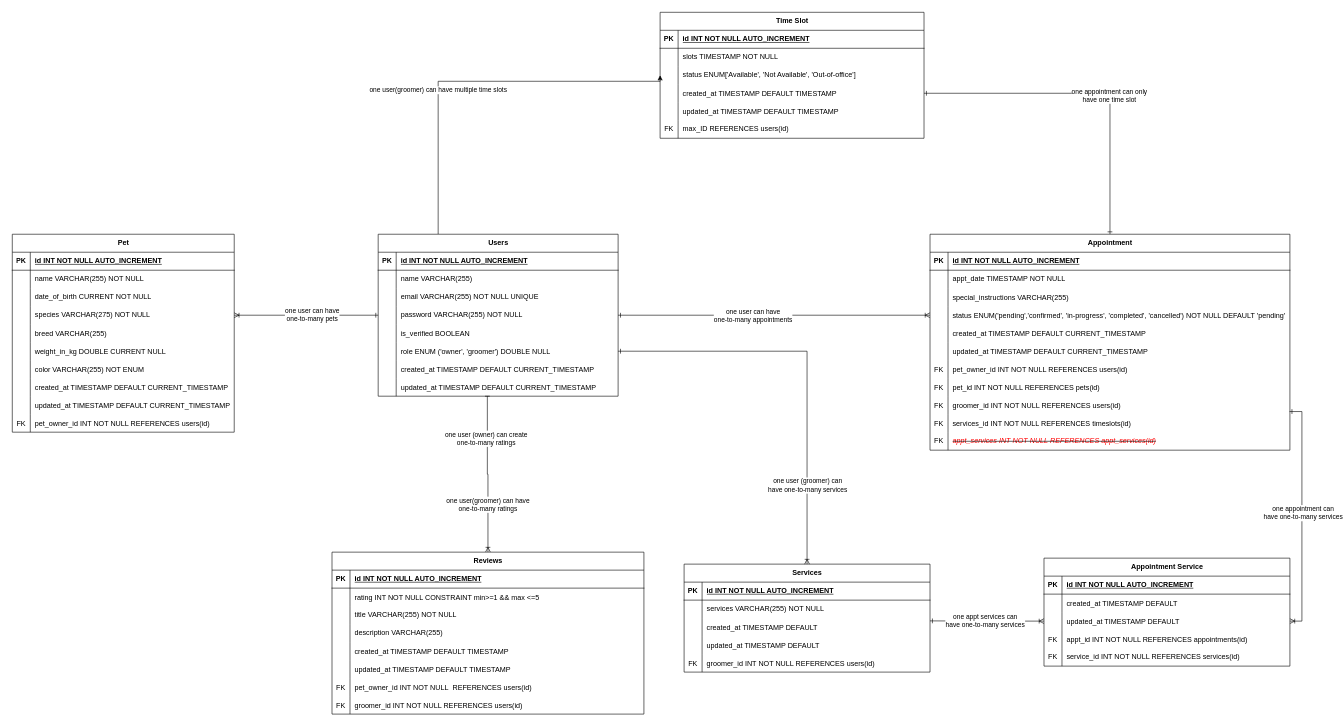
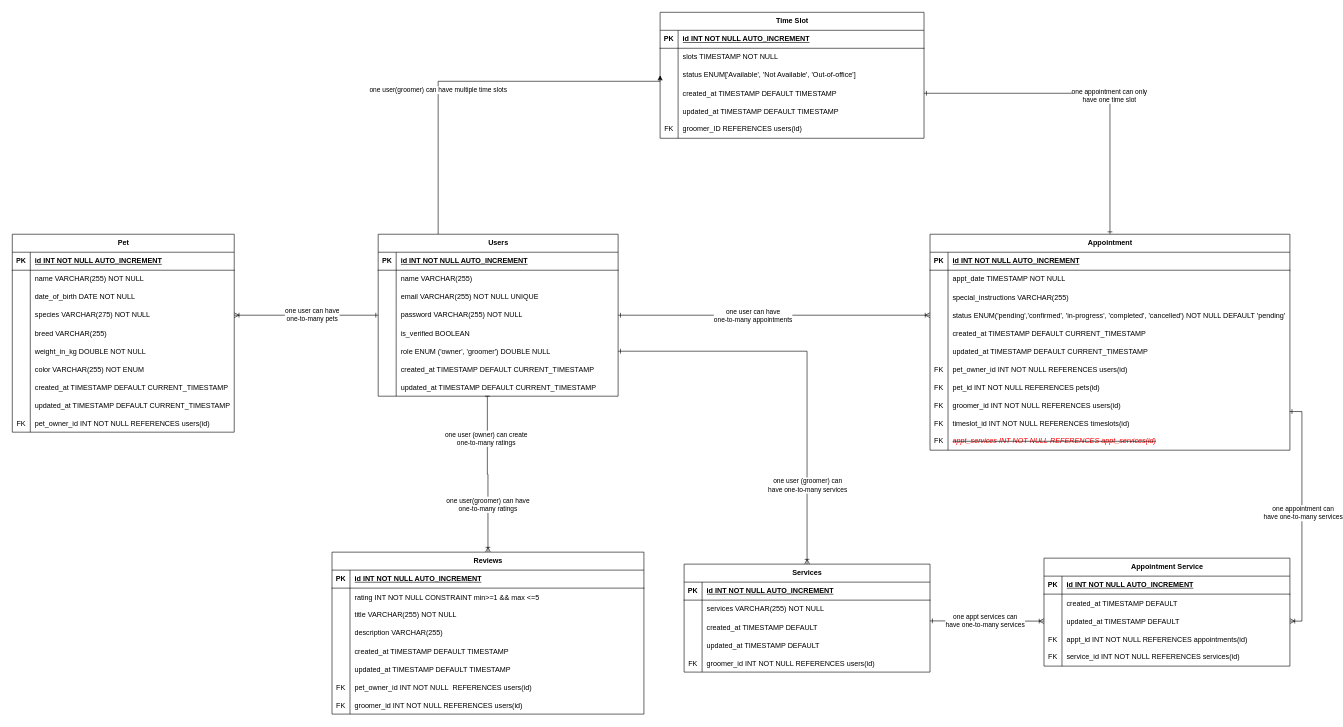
- <mxCell id="118" value="max_ID REFERENCES users(id)" style="shape=partialRectangle;connectable=0;fillColor=none;top=0;left=0;bottom=0;right=0;align=left;spacingLeft=6;overflow=hidden;whiteSpace=wrap;html=1;" vertex="1" parent="116"><mxGeometry x="30" width="410" height="30" as="geometry"><mxRectangle width="410" height="30" as="alternateBounds" /></mxGeometry></mxCell>
+ <mxCell id="118" value="groomer_ID REFERENCES users(id)" style="shape=partialRectangle;connectable=0;fillColor=none;top=0;left=0;bottom=0;right=0;align=left;spacingLeft=6;overflow=hidden;whiteSpace=wrap;html=1;" vertex="1" parent="116"><mxGeometry x="30" width="410" height="30" as="geometry"><mxRectangle width="410" height="30" as="alternateBounds" /></mxGeometry></mxCell>
- <mxCell id="11" value="date_of_birth CURRENT NOT NULL" style="shape=partialRectangle;connectable=0;fillColor=none;top=0;left=0;bottom=0;right=0;align=left;spacingLeft=6;overflow=hidden;whiteSpace=wrap;html=1;" vertex="1" parent="9"><mxGeometry x="30" width="340" height="30" as="geometry"><mxRectangle width="340" height="30" as="alternateBounds" /></mxGeometry></mxCell>
+ <mxCell id="11" value="date_of_birth DATE NOT NULL" style="shape=partialRectangle;connectable=0;fillColor=none;top=0;left=0;bottom=0;right=0;align=left;spacingLeft=6;overflow=hidden;whiteSpace=wrap;html=1;" vertex="1" parent="9"><mxGeometry x="30" width="340" height="30" as="geometry"><mxRectangle width="340" height="30" as="alternateBounds" /></mxGeometry></mxCell>
- <mxCell id="20" value="weight_in_kg DOUBLE CURRENT NULL" style="shape=partialRectangle;connectable=0;fillColor=none;top=0;left=0;bottom=0;right=0;align=left;spacingLeft=6;overflow=hidden;" vertex="1" parent="18"><mxGeometry x="30" width="340" height="30" as="geometry"><mxRectangle width="340" height="30" as="alternateBounds" /></mxGeometry></mxCell>
+ <mxCell id="20" value="weight_in_kg DOUBLE NOT NULL" style="shape=partialRectangle;connectable=0;fillColor=none;top=0;left=0;bottom=0;right=0;align=left;spacingLeft=6;overflow=hidden;" vertex="1" parent="18"><mxGeometry x="30" width="340" height="30" as="geometry"><mxRectangle width="340" height="30" as="alternateBounds" /></mxGeometry></mxCell>
- <mxCell id="67" value="services_id INT NOT NULL REFERENCES timeslots(id)" style="shape=partialRectangle;connectable=0;fillColor=none;top=0;left=0;bottom=0;right=0;align=left;spacingLeft=6;overflow=hidden;" vertex="1" parent="65"><mxGeometry x="30" width="570" height="30" as="geometry"><mxRectangle width="570" height="30" as="alternateBounds" /></mxGeometry></mxCell>
+ <mxCell id="67" value="timeslot_id INT NOT NULL REFERENCES timeslots(id)" style="shape=partialRectangle;connectable=0;fillColor=none;top=0;left=0;bottom=0;right=0;align=left;spacingLeft=6;overflow=hidden;" vertex="1" parent="65"><mxGeometry x="30" width="570" height="30" as="geometry"><mxRectangle width="570" height="30" as="alternateBounds" /></mxGeometry></mxCell>
